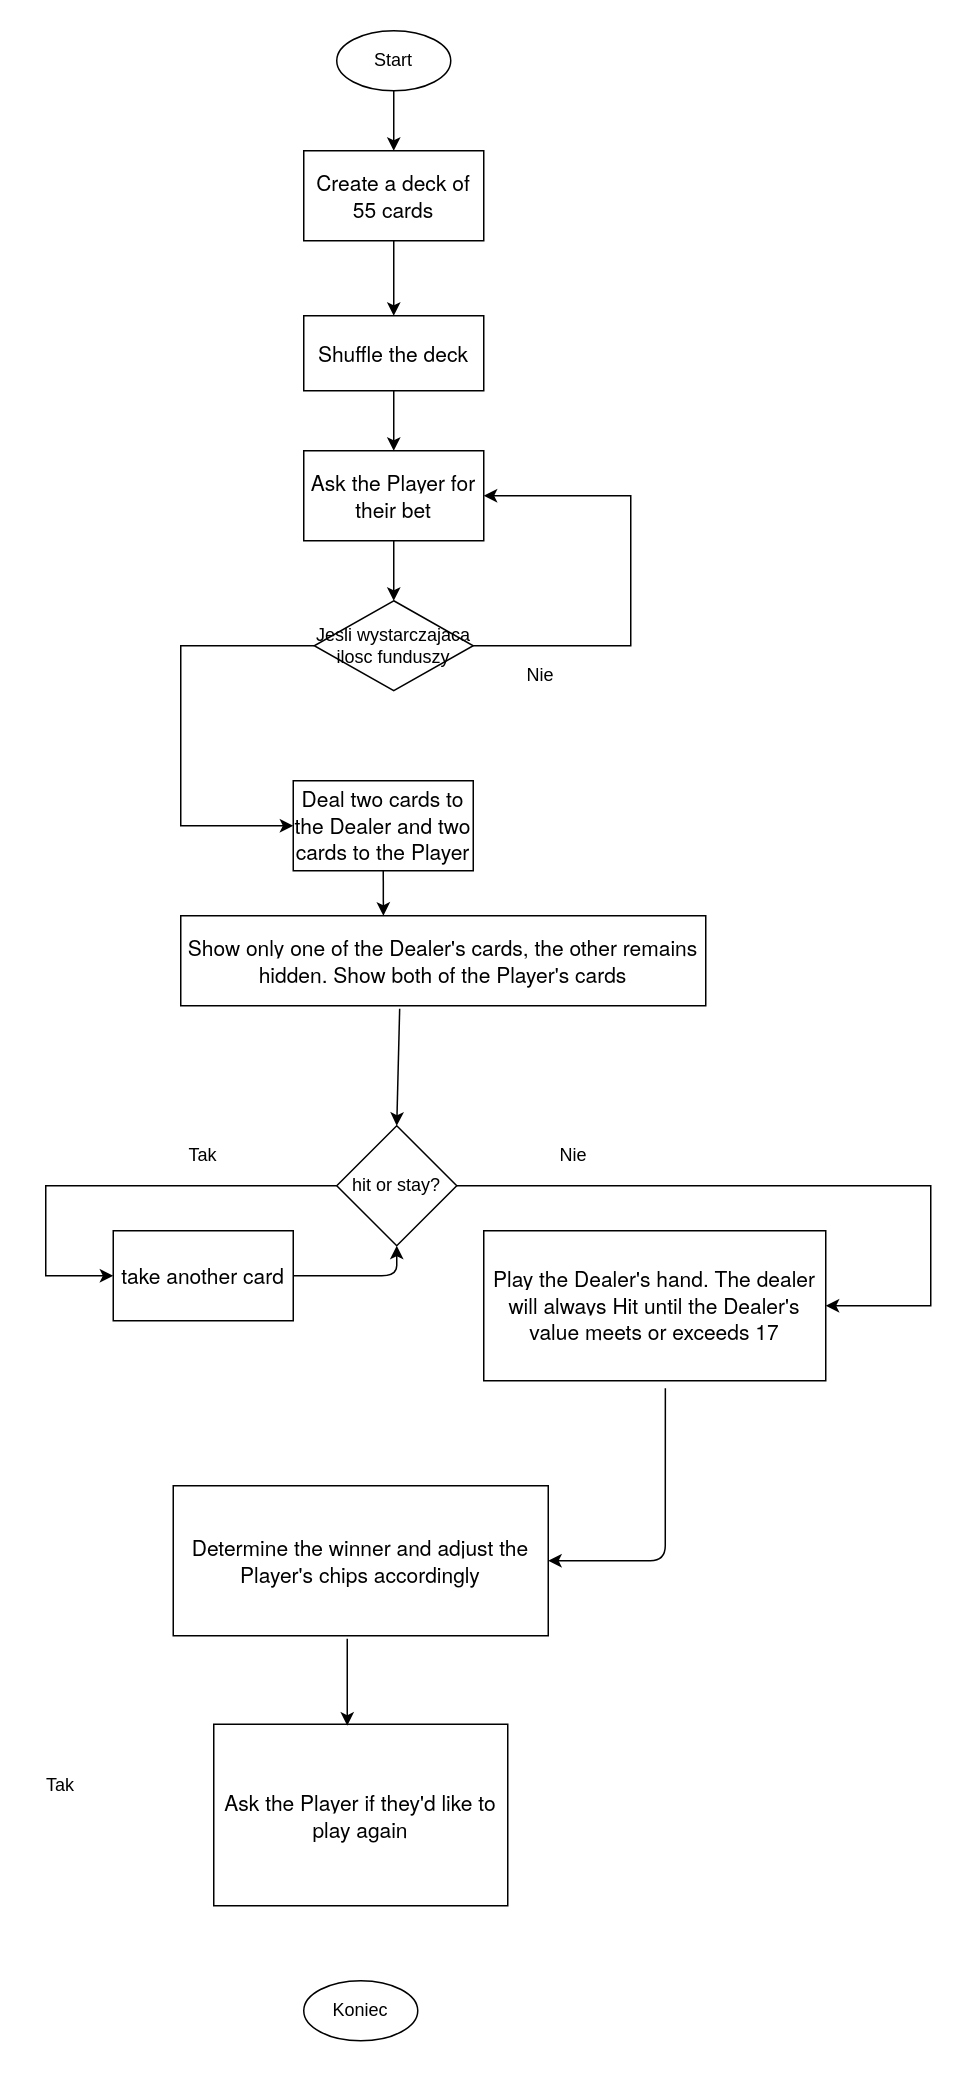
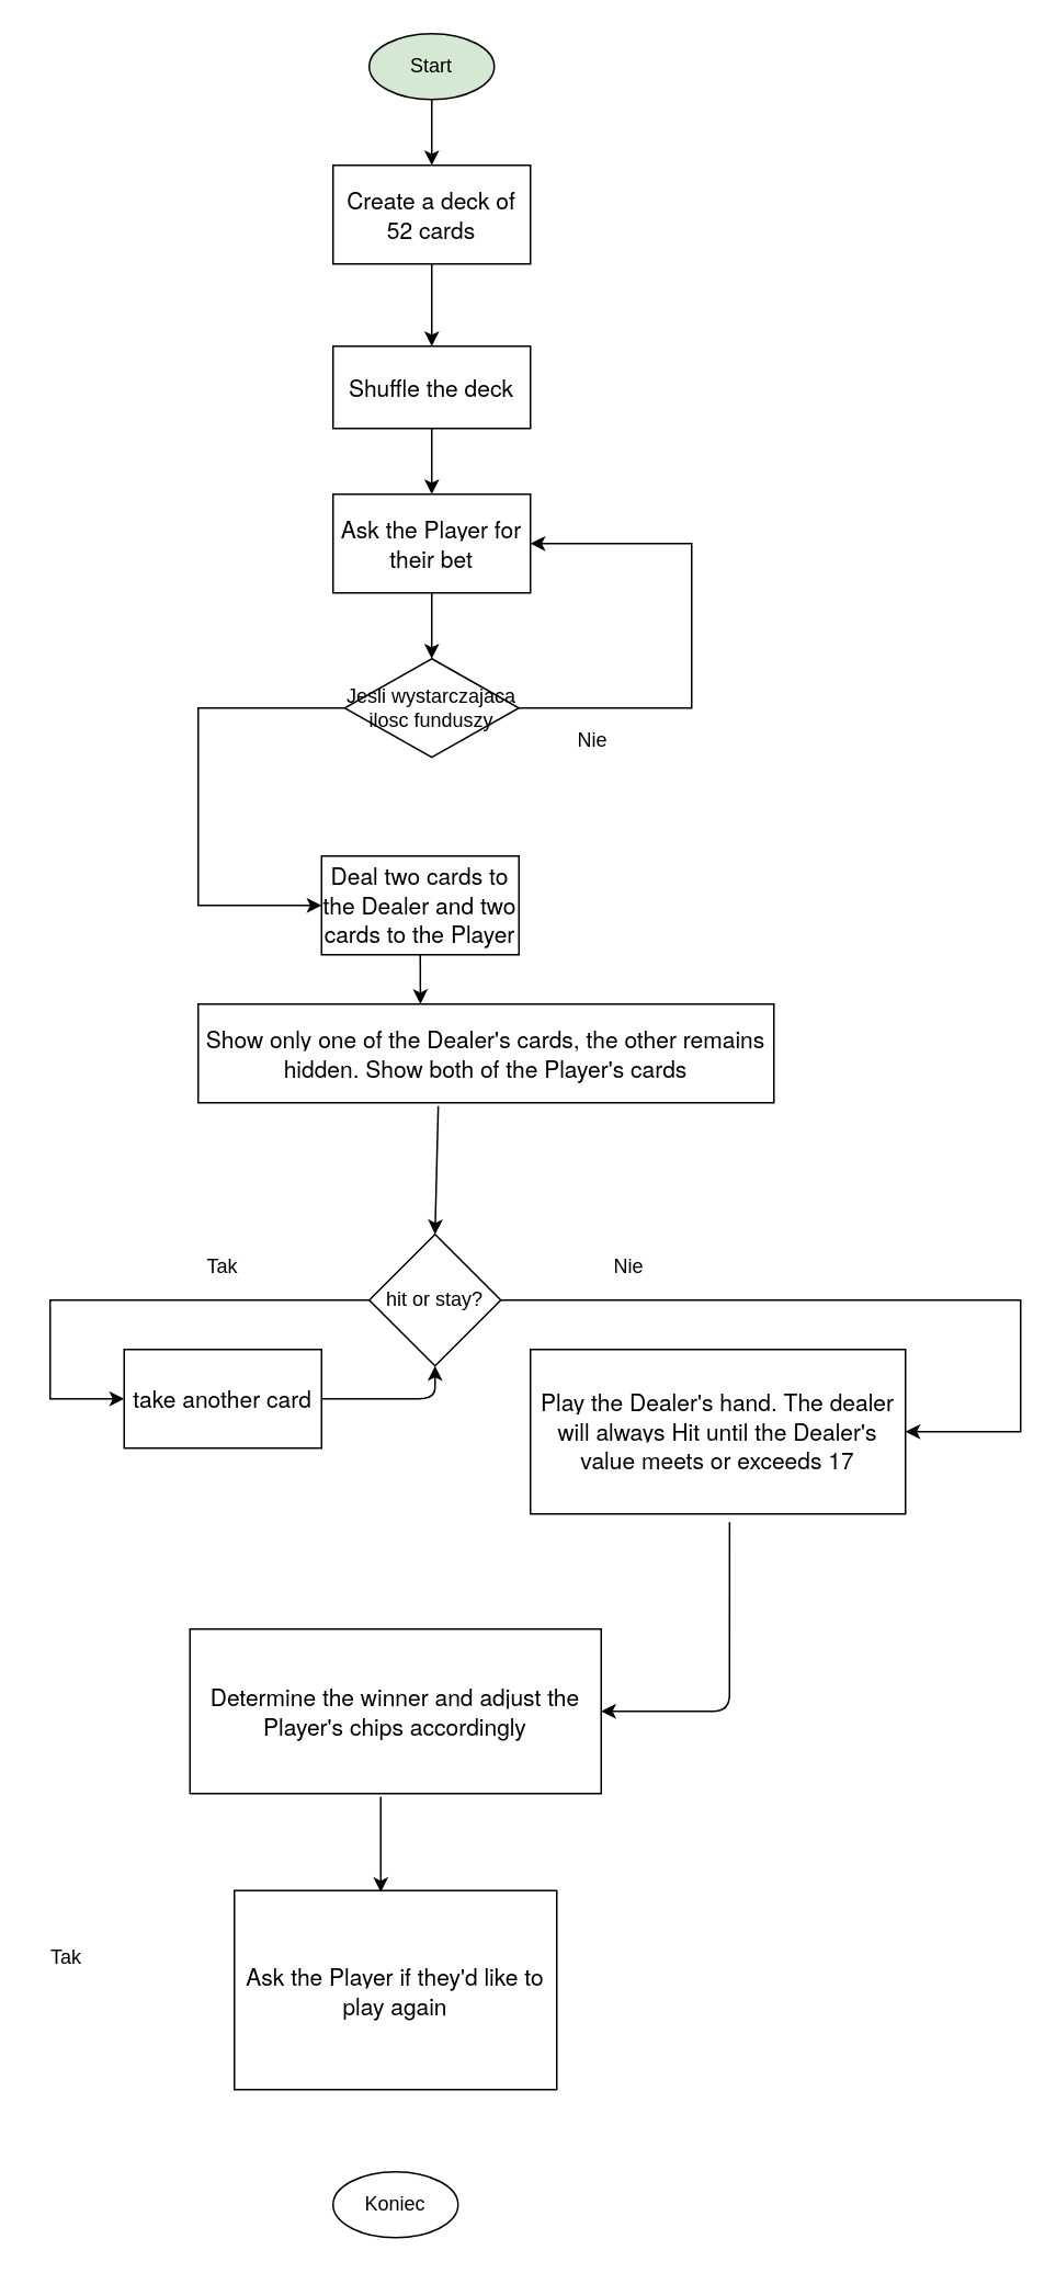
- <mxCell id="2" value="Start" style="ellipse;whiteSpace=wrap;html=1;" vertex="1" parent="1"><mxGeometry x="224" y="20" width="76" height="40" as="geometry" /></mxCell>
+ <mxCell id="2" value="Start" style="ellipse;whiteSpace=wrap;html=1;fillColor=#d5e8d4;" vertex="1" parent="1"><mxGeometry x="224" y="20" width="76" height="40" as="geometry" /></mxCell>
- <mxCell id="3" value="&lt;span style=&quot;font-family: &amp;#34;helvetica neue&amp;#34; , &amp;#34;helvetica&amp;#34; , &amp;#34;arial&amp;#34; , sans-serif ; font-size: 14px ; text-align: left ; background-color: rgb(255 , 255 , 255)&quot;&gt;Create a deck of 55 cards&lt;/span&gt;" style="rounded=0;whiteSpace=wrap;html=1;" vertex="1" parent="1"><mxGeometry x="202" y="100" width="120" height="60" as="geometry" /></mxCell>
+ <mxCell id="3" value="&lt;span style=&quot;font-family: &amp;#34;helvetica neue&amp;#34; , &amp;#34;helvetica&amp;#34; , &amp;#34;arial&amp;#34; , sans-serif ; font-size: 14px ; text-align: left ; background-color: rgb(255 , 255 , 255)&quot;&gt;Create a deck of 52 cards&lt;/span&gt;" style="rounded=0;whiteSpace=wrap;html=1;" vertex="1" parent="1"><mxGeometry x="202" y="100" width="120" height="60" as="geometry" /></mxCell>
